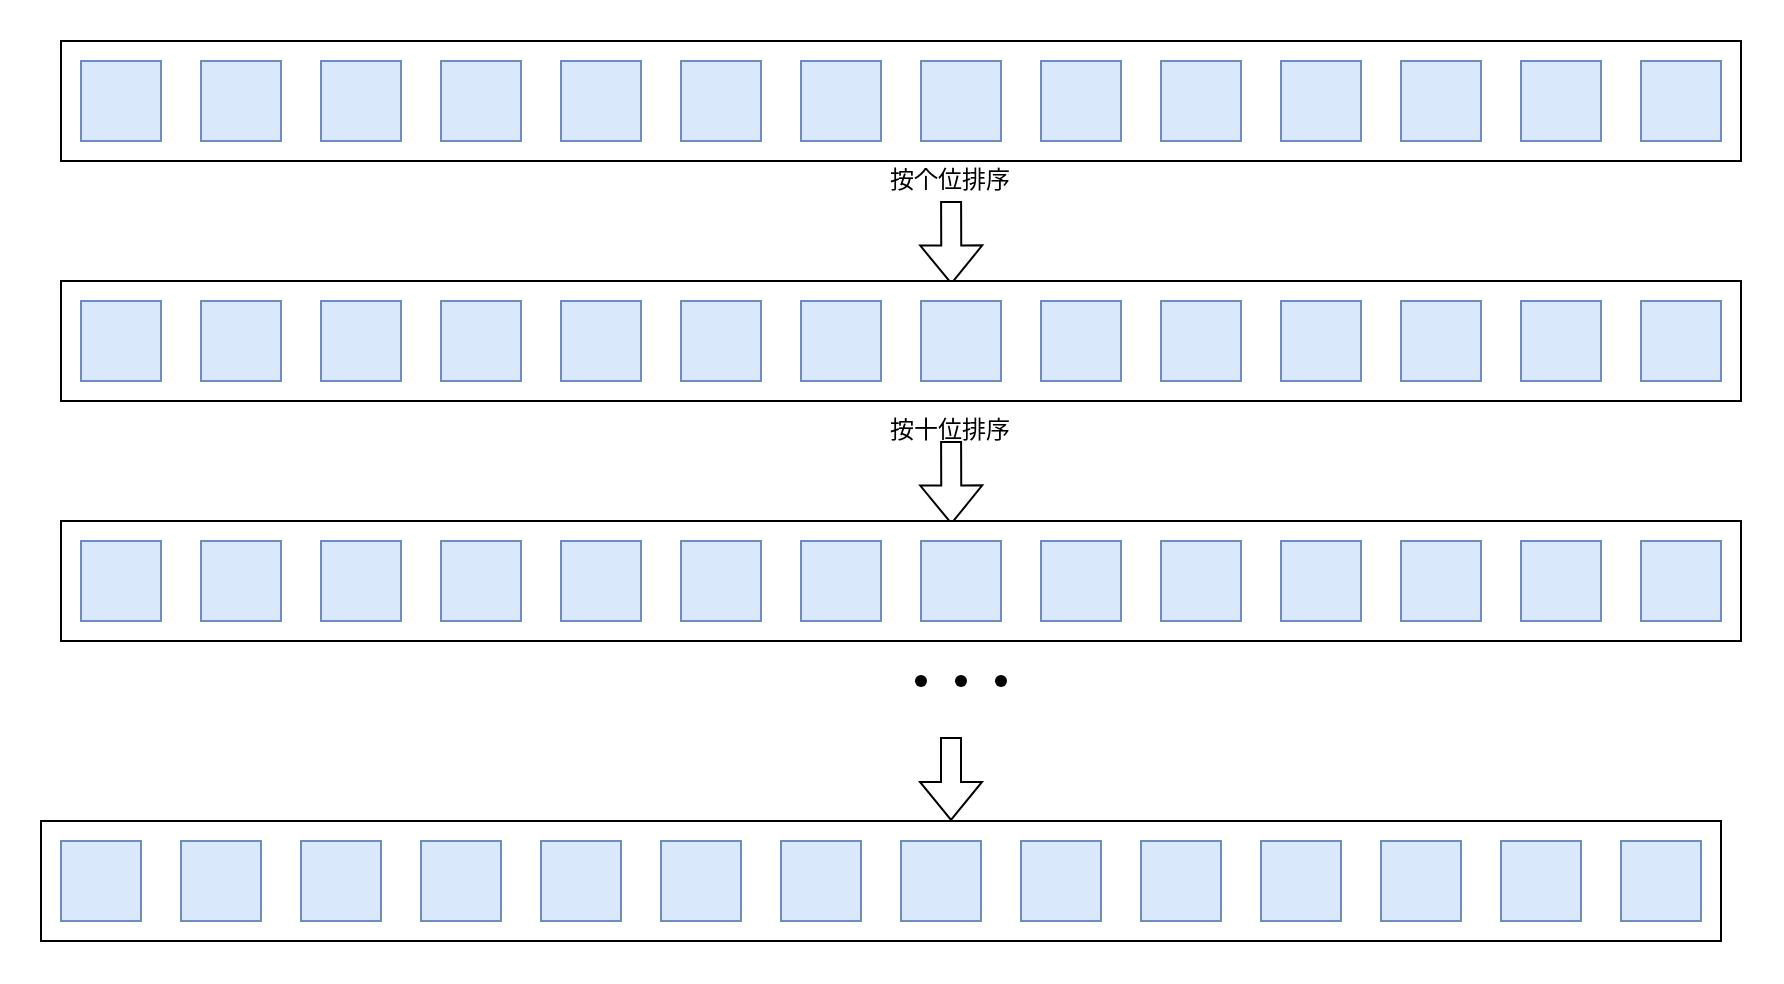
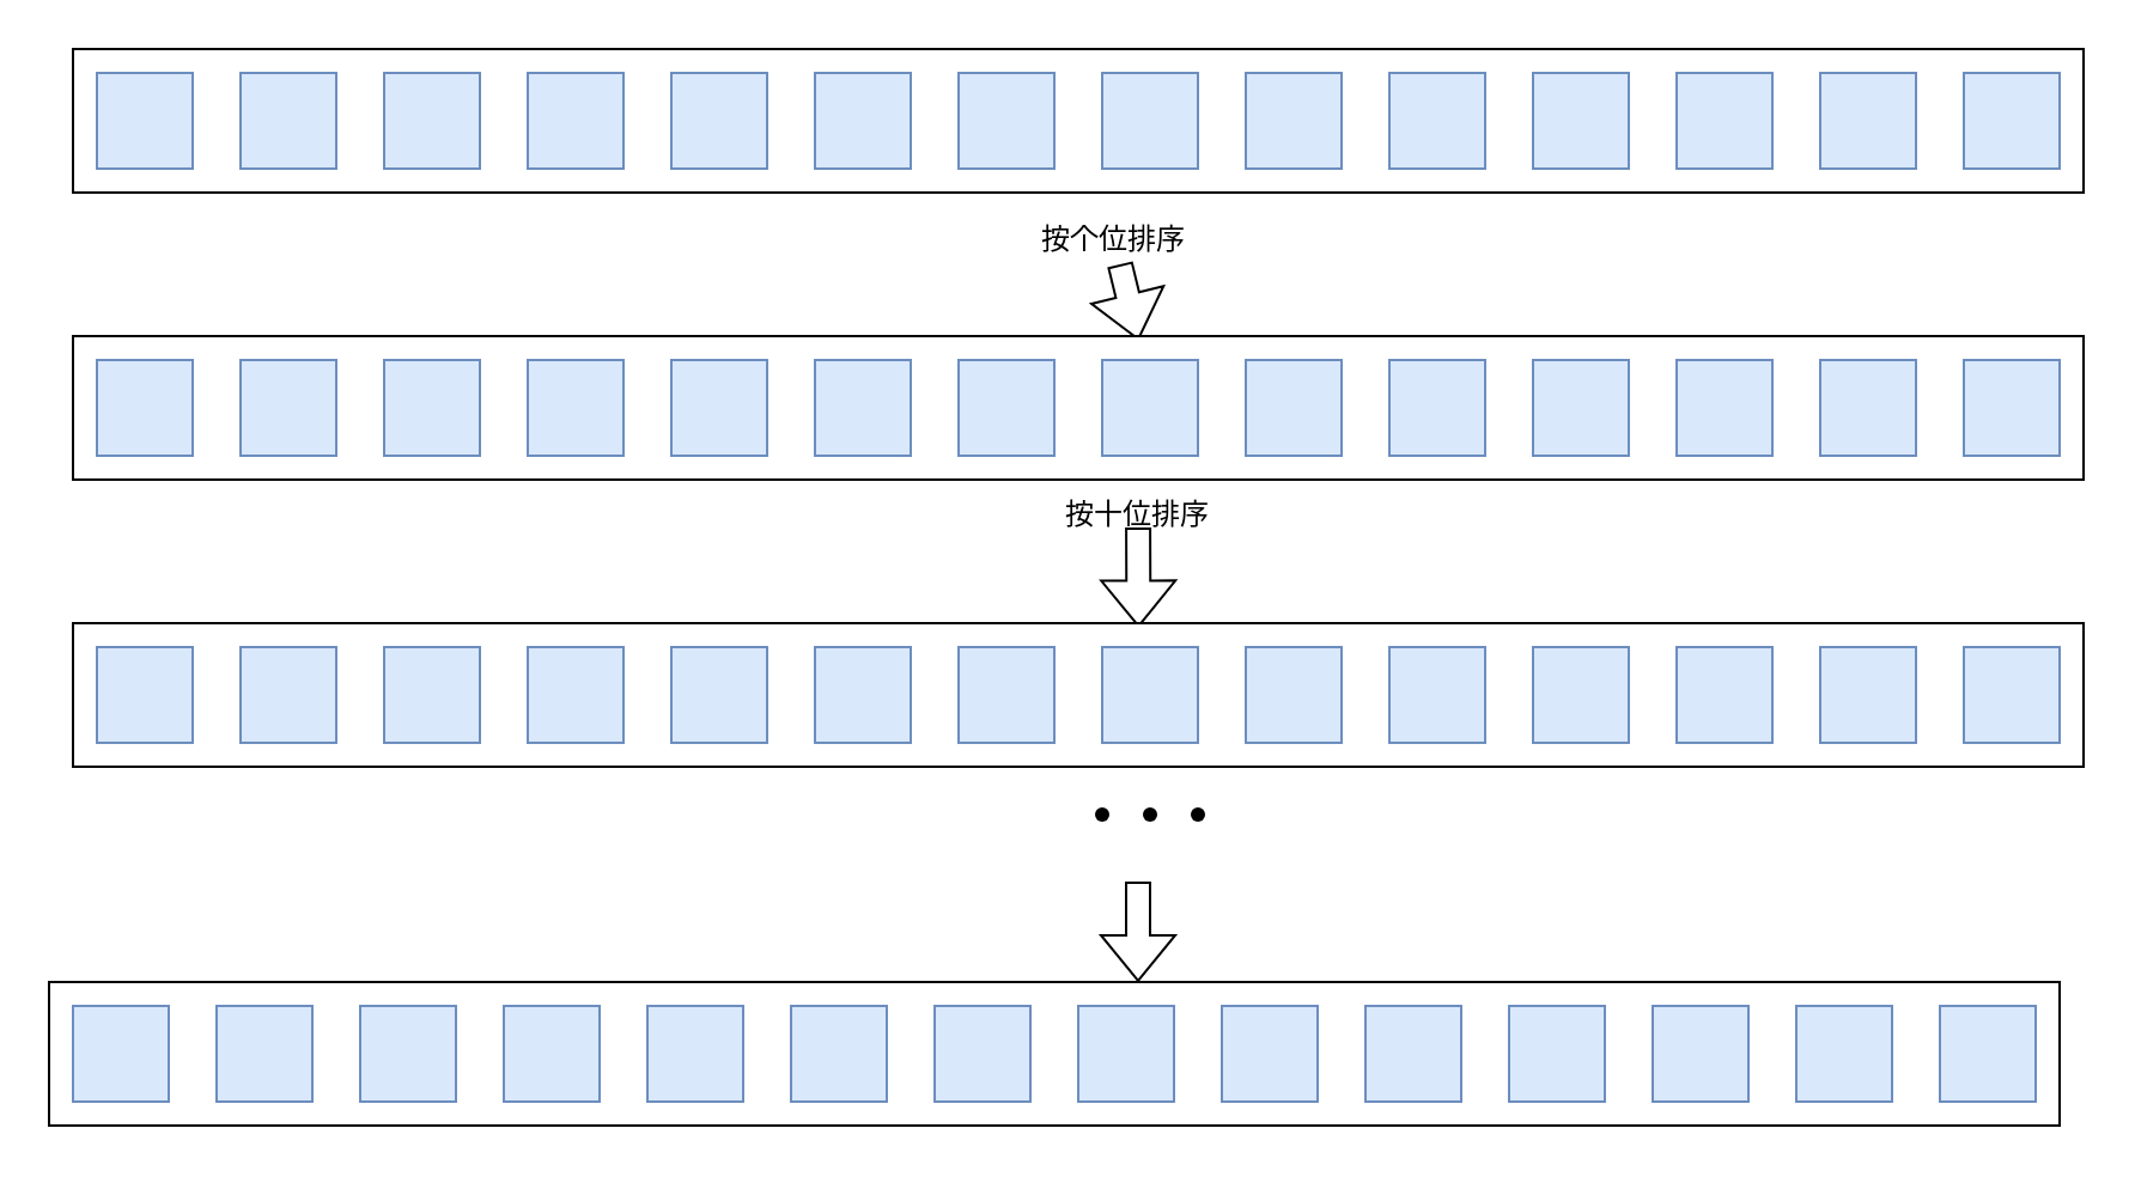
- <mxCell id="18" value="按个位排序" style="text;html=1;align=center;verticalAlign=middle;whiteSpace=wrap;rounded=0;" vertex="1" parent="1"><mxGeometry x="440" y="80" width="70" height="20" as="geometry" /></mxCell>
+ <mxCell id="18" value="按个位排序" style="text;html=1;align=center;verticalAlign=middle;whiteSpace=wrap;rounded=0;" vertex="1" parent="1"><mxGeometry x="430" y="90" width="70" height="20" as="geometry" /></mxCell>
